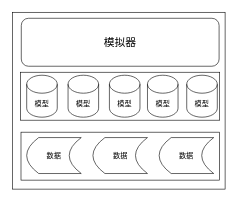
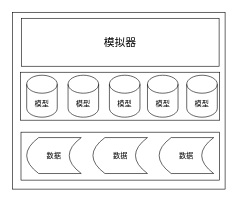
- <mxCell id="13" value="&lt;font style=&quot;font-size: 18px&quot;&gt;模拟器&lt;/font&gt;" style="whiteSpace=wrap;html=1;rounded=1;" vertex="1" parent="1"><mxGeometry x="35" y="30" width="330" height="80" as="geometry" /></mxCell>
+ <mxCell id="13" value="&lt;font style=&quot;font-size: 18px&quot;&gt;模拟器&lt;/font&gt;" style="rounded=0;whiteSpace=wrap;html=1;" vertex="1" parent="1"><mxGeometry x="35" y="30" width="330" height="80" as="geometry" /></mxCell>
